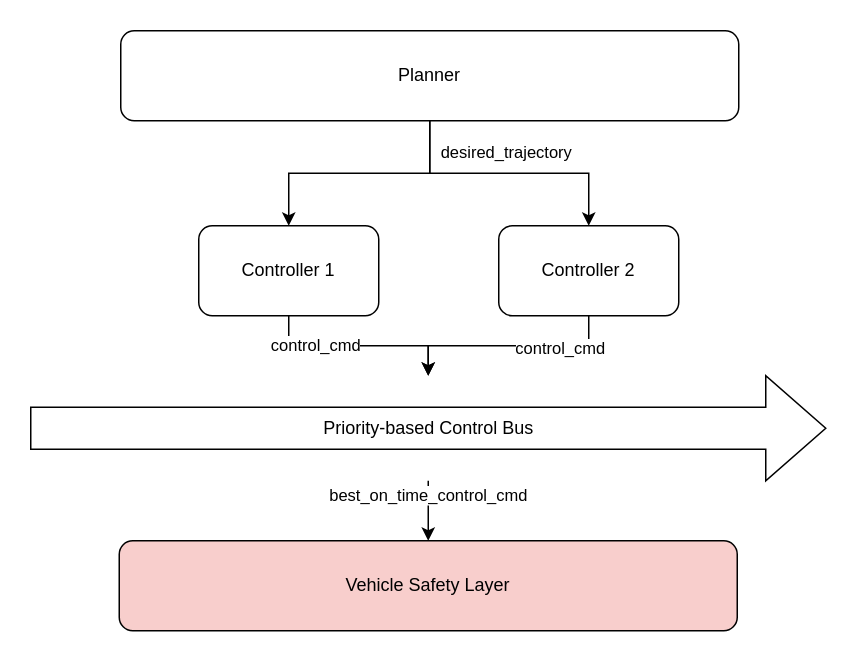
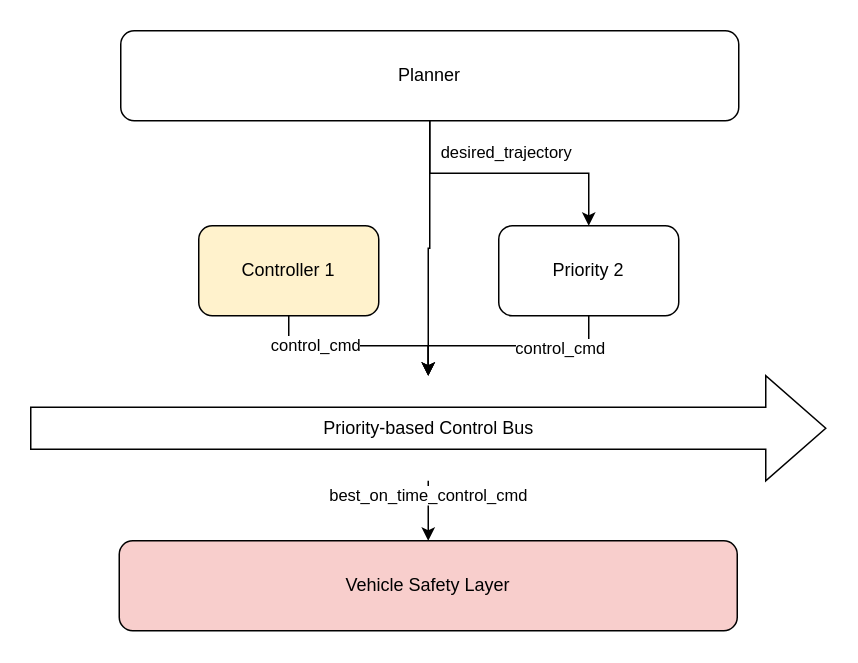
- <mxCell id="3" value="" style="edgeStyle=orthogonalEdgeStyle;rounded=0;orthogonalLoop=1;jettySize=auto;html=1;" parent="1" source="2" target="6" edge="1"><mxGeometry relative="1" as="geometry" /></mxCell>
+ <mxCell id="3" value="" style="edgeStyle=orthogonalEdgeStyle;rounded=0;orthogonalLoop=1;jettySize=auto;html=1;" parent="1" source="2" target="13" edge="1"><mxGeometry relative="1" as="geometry" /></mxCell>
- <mxCell id="6" value="Controller 1" style="rounded=1;whiteSpace=wrap;html=1;" parent="1" vertex="1"><mxGeometry x="132" y="150" width="120" height="60" as="geometry" /></mxCell>
+ <mxCell id="6" value="Controller 1" style="rounded=1;whiteSpace=wrap;html=1;fillColor=#fff2cc;" parent="1" vertex="1"><mxGeometry x="132" y="150" width="120" height="60" as="geometry" /></mxCell>
- <mxCell id="11" value="Controller 2&lt;br&gt;" style="rounded=1;whiteSpace=wrap;html=1;" parent="1" vertex="1"><mxGeometry x="332" y="150" width="120" height="60" as="geometry" /></mxCell>
+ <mxCell id="11" value="Priority 2&lt;br&gt;" style="rounded=1;whiteSpace=wrap;html=1;" parent="1" vertex="1"><mxGeometry x="332" y="150" width="120" height="60" as="geometry" /></mxCell>
